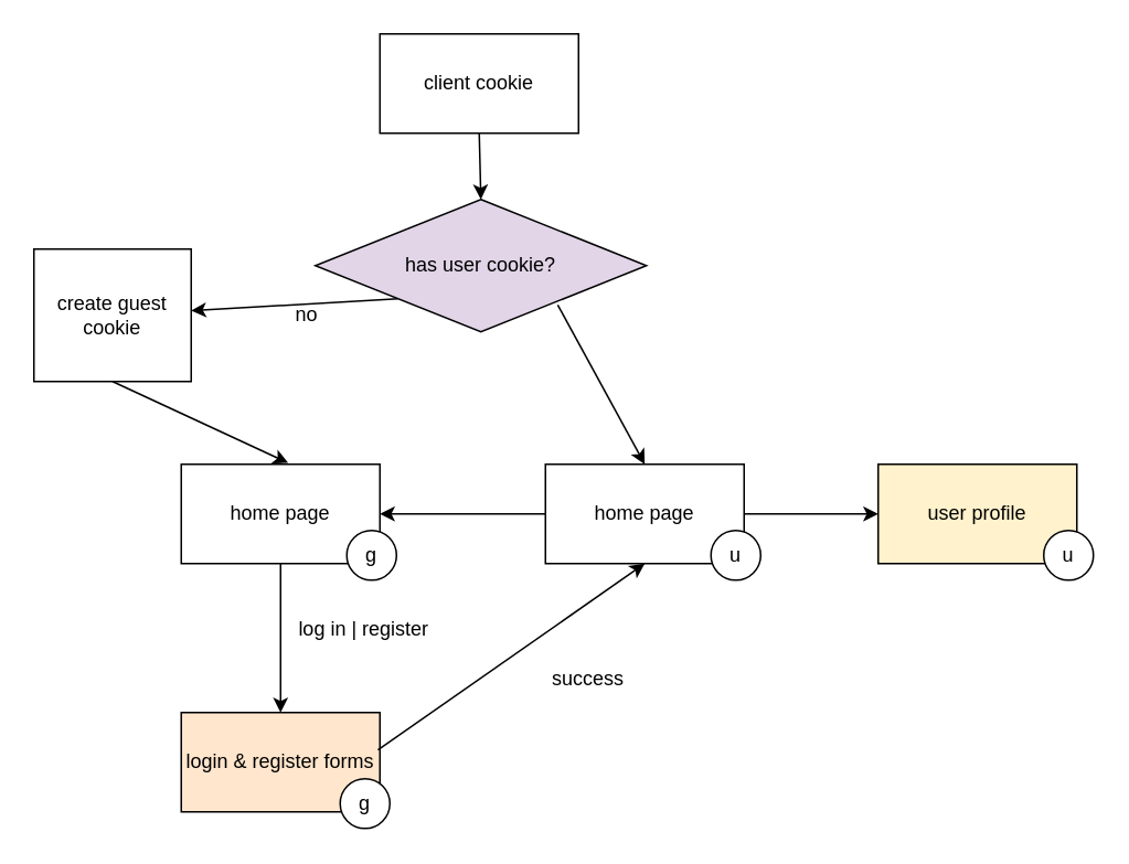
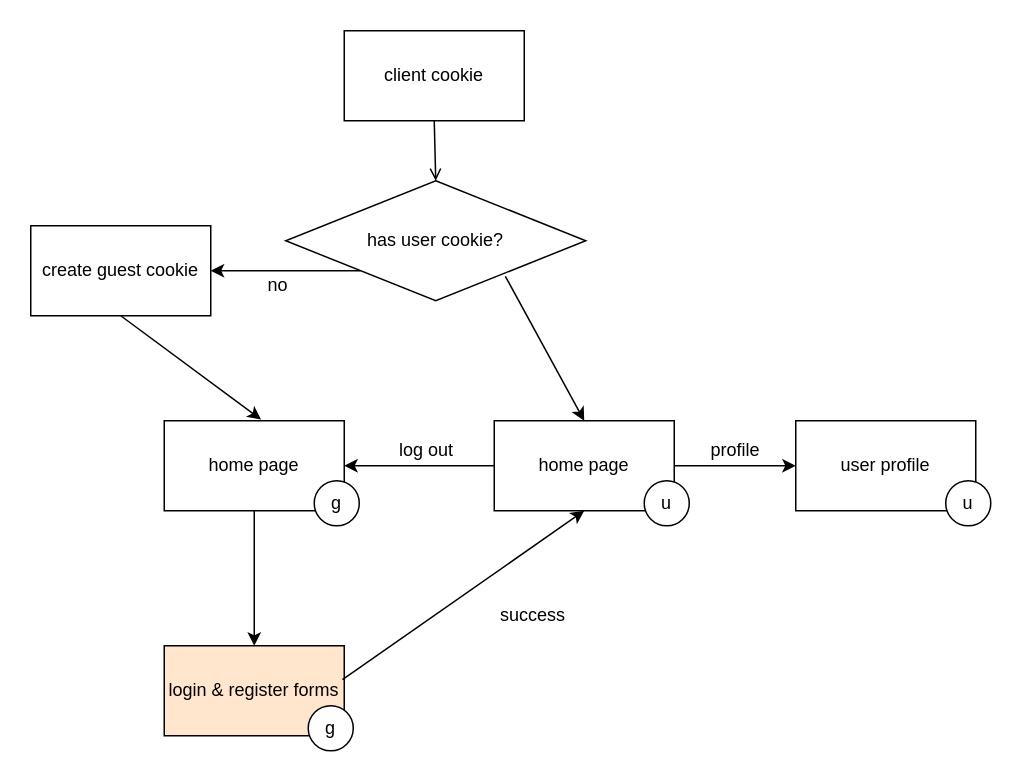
- <mxCell id="20" value="" style="endArrow=classic;html=1;exitX=0.5;exitY=1;exitDx=0;exitDy=0;entryX=0.5;entryY=0;entryDx=0;entryDy=0;" edge="1" parent="1" source="14" target="15"><mxGeometry width="50" height="50" relative="1" as="geometry"><mxPoint x="280" y="240" as="sourcePoint" /><mxPoint x="330" y="190" as="targetPoint" /></mxGeometry></mxCell>
+ <mxCell id="20" value="" style="endArrow=open;html=1;exitX=0.5;exitY=1;exitDx=0;exitDy=0;entryX=0.5;entryY=0;entryDx=0;entryDy=0;" edge="1" parent="1" source="14" target="15"><mxGeometry width="50" height="50" relative="1" as="geometry"><mxPoint x="280" y="240" as="sourcePoint" /><mxPoint x="330" y="190" as="targetPoint" /></mxGeometry></mxCell>
- <mxCell id="15" value="has user cookie?" style="rhombus;whiteSpace=wrap;html=1;fillColor=#e1d5e7;" vertex="1" parent="1"><mxGeometry x="190" y="120" width="200" height="80" as="geometry" /></mxCell>
+ <mxCell id="15" value="has user cookie?" style="rhombus;whiteSpace=wrap;html=1;" vertex="1" parent="1"><mxGeometry x="190" y="120" width="200" height="80" as="geometry" /></mxCell>
- <mxCell id="18" value="create guest cookie" style="rounded=0;whiteSpace=wrap;html=1;" vertex="1" parent="1"><mxGeometry x="20" y="150" width="95" height="80" as="geometry" /></mxCell>
+ <mxCell id="18" value="create guest cookie" style="rounded=0;whiteSpace=wrap;html=1;" vertex="1" parent="1"><mxGeometry x="20" y="150" width="120" height="60" as="geometry" /></mxCell>
+ <mxCell id="9" value="log out" style="text;html=1;strokeColor=none;fillColor=none;align=center;verticalAlign=middle;whiteSpace=wrap;rounded=0;" vertex="1" parent="1"><mxGeometry x="263.5" y="290" width="40" height="20" as="geometry" /></mxCell>
+ <mxCell id="24" value="profile" style="text;html=1;strokeColor=none;fillColor=none;align=center;verticalAlign=middle;whiteSpace=wrap;rounded=0;" vertex="1" parent="1"><mxGeometry x="470" y="290" width="40" height="20" as="geometry" /></mxCell>
- <mxCell id="23" value="user profile" style="rounded=0;whiteSpace=wrap;html=1;fillColor=#fff2cc;" vertex="1" parent="1"><mxGeometry x="530" y="280" width="120" height="60" as="geometry" /></mxCell>
+ <mxCell id="23" value="user profile" style="rounded=0;whiteSpace=wrap;html=1;" vertex="1" parent="1"><mxGeometry x="530" y="280" width="120" height="60" as="geometry" /></mxCell>
- <mxCell id="11" value="log in | register" style="text;html=1;strokeColor=none;fillColor=none;align=center;verticalAlign=middle;whiteSpace=wrap;rounded=0;" vertex="1" parent="1"><mxGeometry x="169" y="370" width="101" height="20" as="geometry" /></mxCell>
